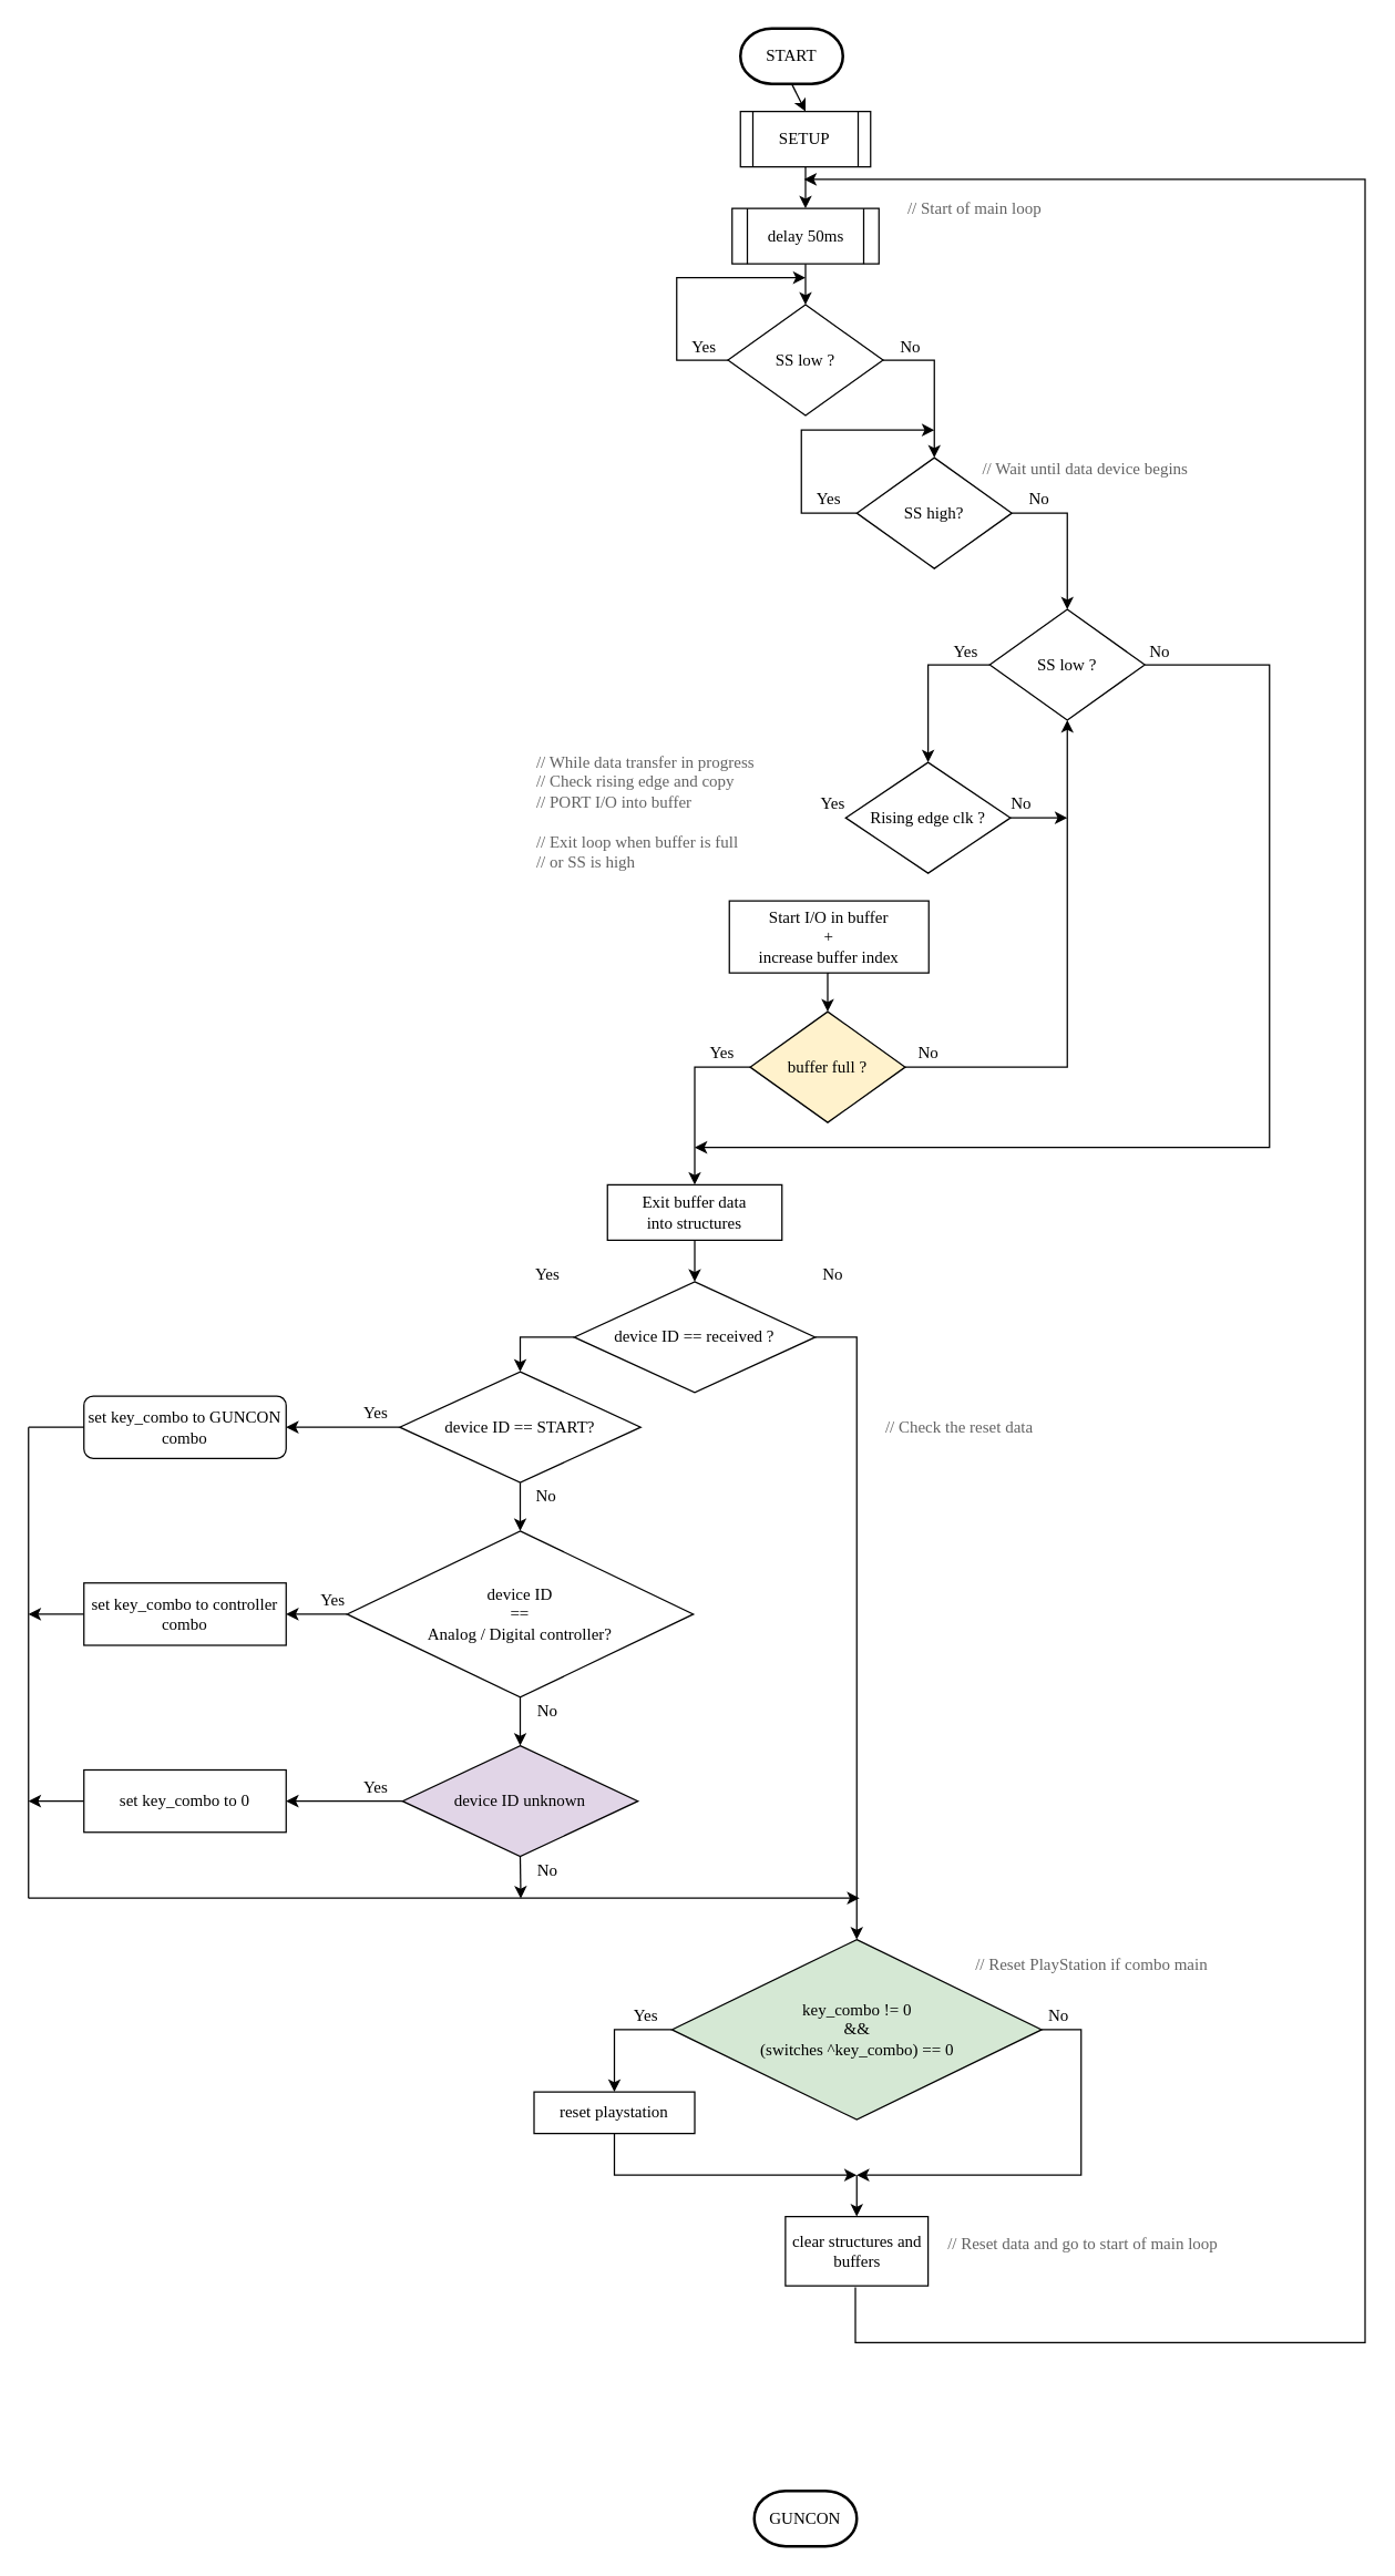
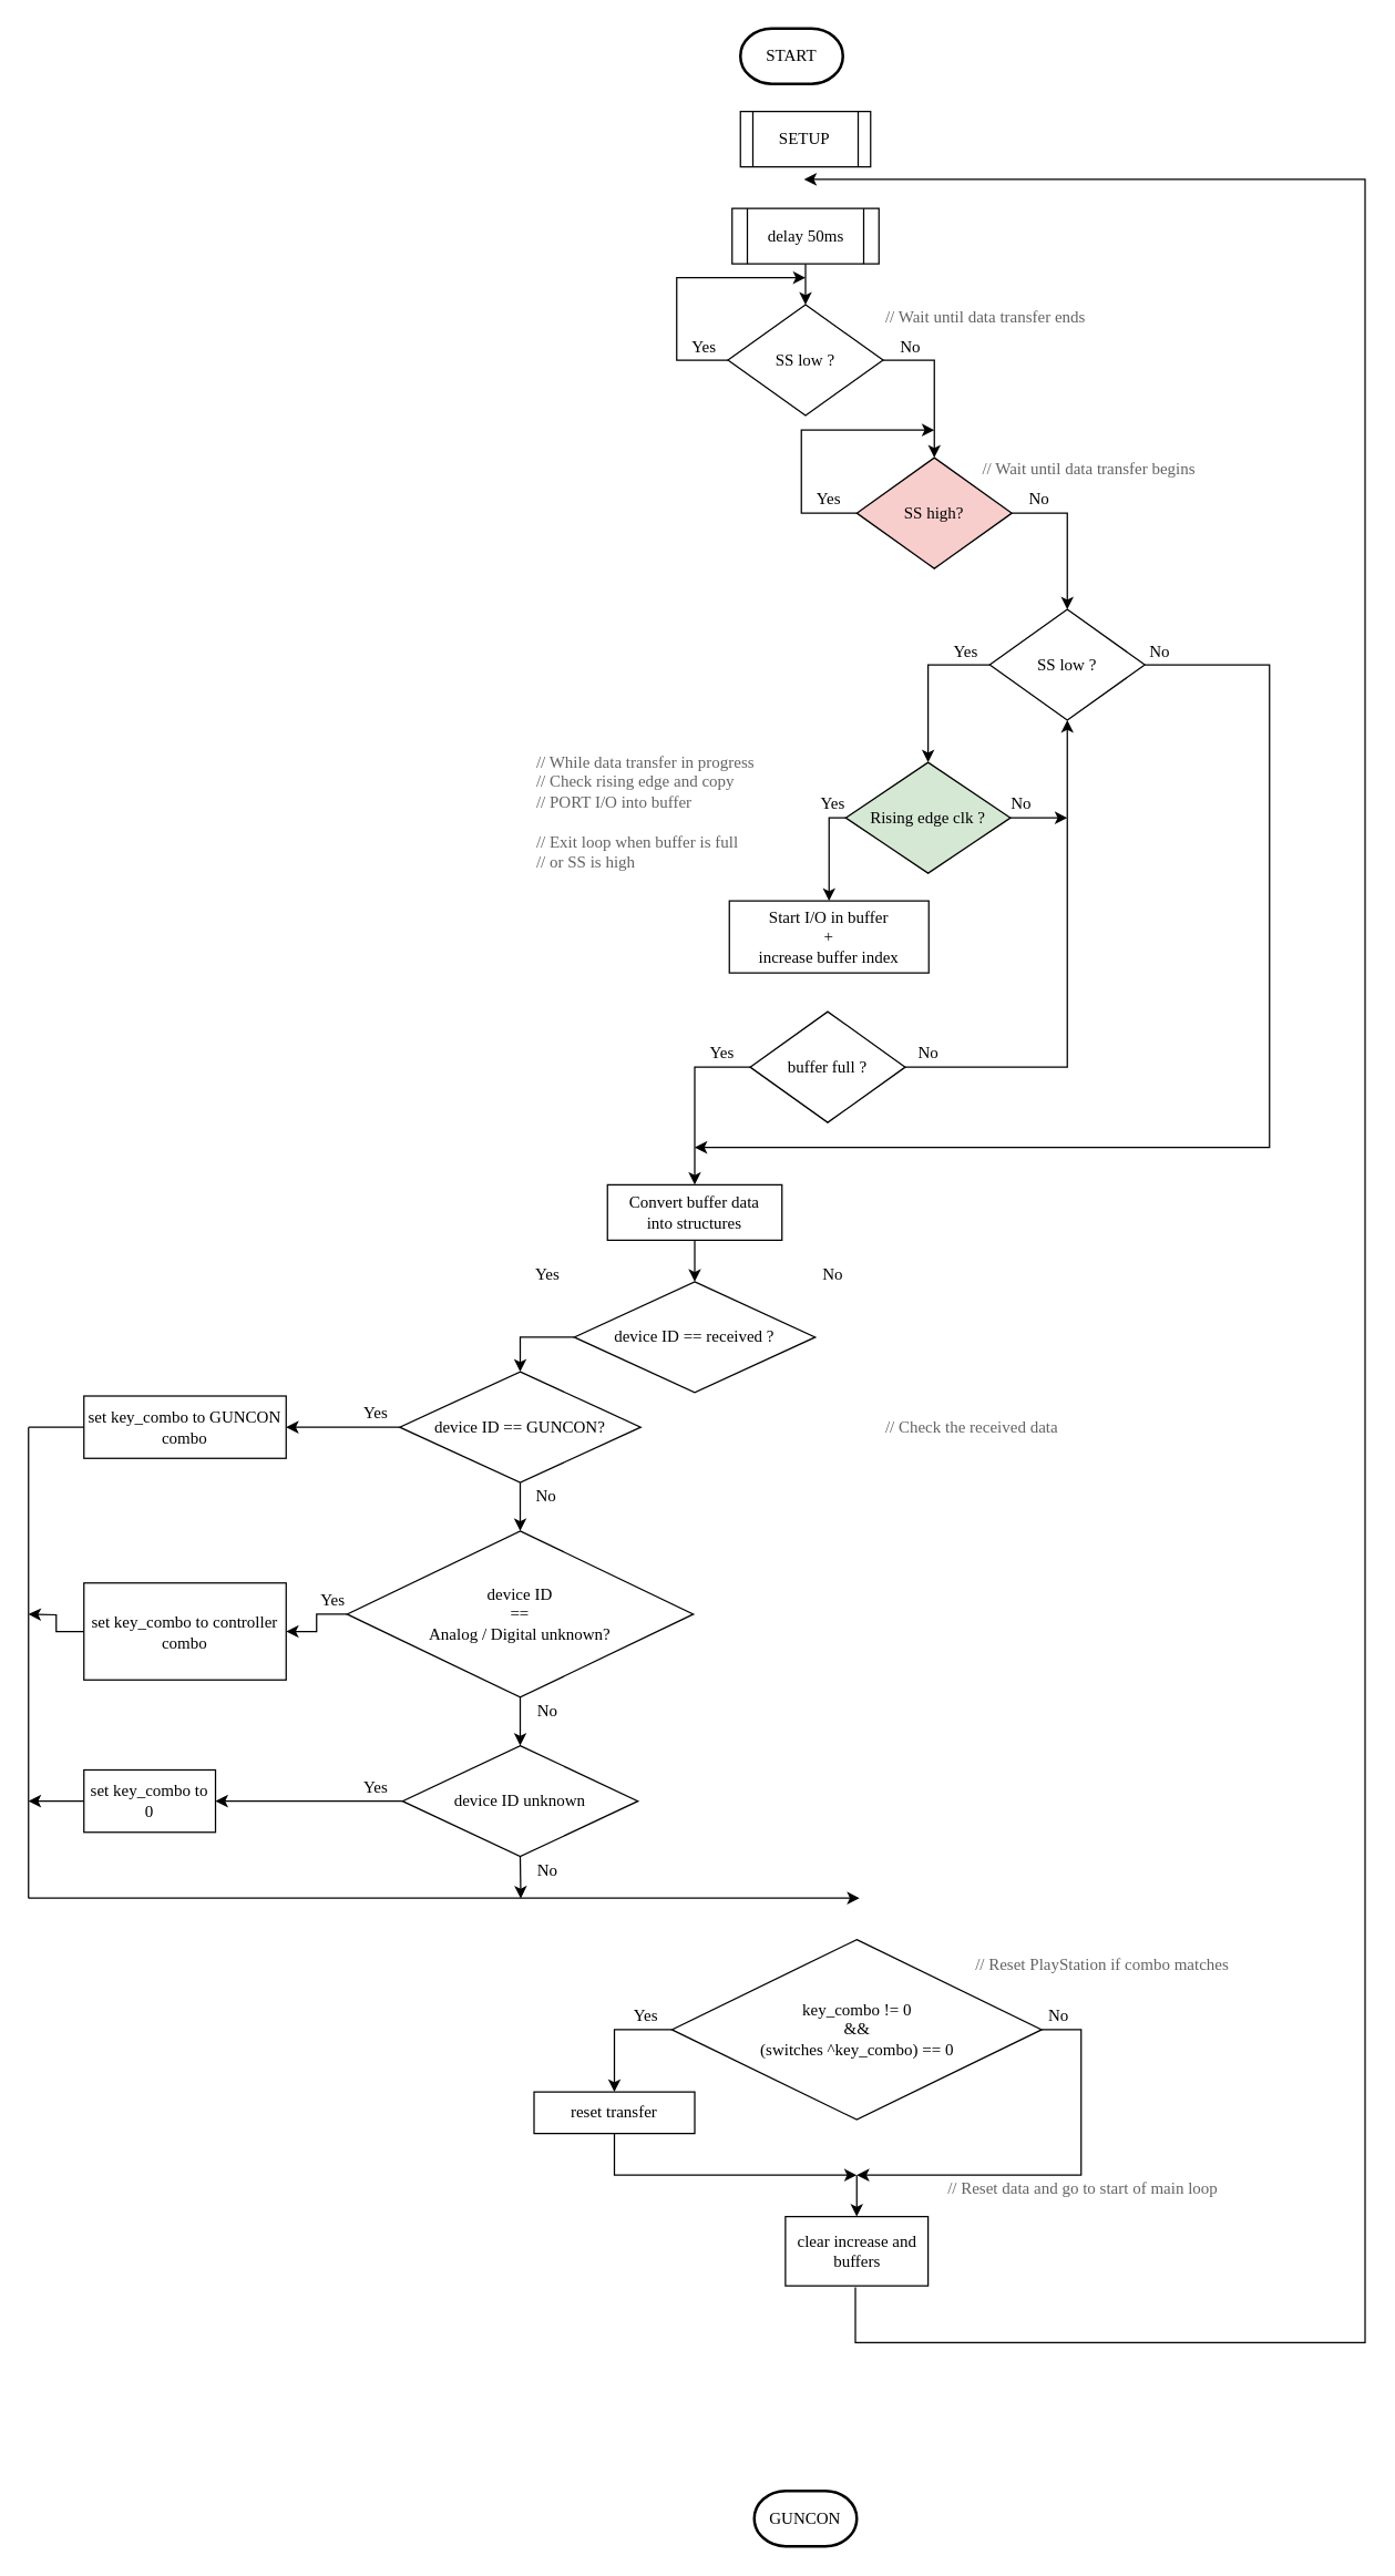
- <mxCell id="5" value="" style="endArrow=classic;html=1;exitX=0.5;exitY=1;exitDx=0;exitDy=0;exitPerimeter=0;entryX=0.5;entryY=0;entryDx=0;entryDy=0;fontFamily=Tahoma;verticalAlign=middle;align=center;" edge="1" parent="1" source="2" target="4"><mxGeometry width="50" height="50" relative="1" as="geometry"><mxPoint x="518" y="220" as="sourcePoint" /><mxPoint x="568" y="170" as="targetPoint" /></mxGeometry></mxCell>
- <mxCell id="3" style="edgeStyle=orthogonalEdgeStyle;rounded=0;orthogonalLoop=1;jettySize=auto;html=1;exitX=0.5;exitY=1;exitDx=0;exitDy=0;entryX=0.5;entryY=0;entryDx=0;entryDy=0;fontFamily=Tahoma;verticalAlign=middle;align=center;" edge="1" parent="1" source="4" target="7"><mxGeometry relative="1" as="geometry" /></mxCell>
- <mxCell id="82" value="&lt;font&gt;//&lt;/font&gt; Start of main loop" style="text;html=1;resizable=0;points=[];autosize=1;align=left;verticalAlign=top;spacingTop=-4;fontFamily=Tahoma;fontColor=#636363;" vertex="1" parent="1"><mxGeometry x="653" y="140" width="130" height="20" as="geometry" /></mxCell>
+ <mxCell id="75" value="&lt;font&gt;//&lt;/font&gt; Wait until data transfer ends" style="text;html=1;resizable=0;points=[];autosize=1;align=left;verticalAlign=top;spacingTop=-4;fontFamily=Tahoma;fontColor=#636363;" vertex="1" parent="1"><mxGeometry x="637" y="219" width="190" height="20" as="geometry" /></mxCell>
- <mxCell id="76" value="&lt;font&gt;//&lt;/font&gt; Wait until data device begins" style="text;html=1;resizable=0;points=[];autosize=1;align=left;verticalAlign=top;spacingTop=-4;fontFamily=Tahoma;fontColor=#636363;" vertex="1" parent="1"><mxGeometry x="707" y="328" width="190" height="20" as="geometry" /></mxCell>
+ <mxCell id="76" value="&lt;font&gt;//&lt;/font&gt; Wait until data transfer begins" style="text;html=1;resizable=0;points=[];autosize=1;align=left;verticalAlign=top;spacingTop=-4;fontFamily=Tahoma;fontColor=#636363;" vertex="1" parent="1"><mxGeometry x="707" y="328" width="190" height="20" as="geometry" /></mxCell>
- <mxCell id="14" value="SS high?" style="rhombus;whiteSpace=wrap;html=1;fontFamily=Tahoma;verticalAlign=middle;align=center;" vertex="1" parent="1"><mxGeometry x="618" y="330" width="112" height="80" as="geometry" /></mxCell>
+ <mxCell id="14" value="SS high?" style="rhombus;whiteSpace=wrap;html=1;fontFamily=Tahoma;verticalAlign=middle;align=center;fillColor=#f8cecc;" vertex="1" parent="1"><mxGeometry x="618" y="330" width="112" height="80" as="geometry" /></mxCell>
- <mxCell id="23" value="Rising edge clk ?" style="rhombus;whiteSpace=wrap;html=1;fontFamily=Tahoma;verticalAlign=middle;align=center;" vertex="1" parent="1"><mxGeometry x="610" y="550" width="119" height="80" as="geometry" /></mxCell>
+ <mxCell id="23" value="Rising edge clk ?" style="rhombus;whiteSpace=wrap;html=1;fontFamily=Tahoma;verticalAlign=middle;align=center;fillColor=#d5e8d4;" vertex="1" parent="1"><mxGeometry x="610" y="550" width="119" height="80" as="geometry" /></mxCell>
+ <mxCell id="21" style="edgeStyle=orthogonalEdgeStyle;rounded=0;orthogonalLoop=1;jettySize=auto;html=1;exitX=0;exitY=0.5;exitDx=0;exitDy=0;entryX=0.5;entryY=0;entryDx=0;entryDy=0;fontFamily=Tahoma;verticalAlign=middle;align=center;" edge="1" parent="1" source="23" target="27"><mxGeometry relative="1" as="geometry"><Array as="points"><mxPoint x="598" y="590" /></Array></mxGeometry></mxCell>
- <mxCell id="26" style="edgeStyle=orthogonalEdgeStyle;rounded=0;orthogonalLoop=1;jettySize=auto;html=1;exitX=0.5;exitY=1;exitDx=0;exitDy=0;entryX=0.5;entryY=0;entryDx=0;entryDy=0;fontFamily=Tahoma;verticalAlign=middle;align=center;" edge="1" parent="1" source="27" target="31"><mxGeometry relative="1" as="geometry" /></mxCell>
- <mxCell id="31" value="buffer full ?" style="rhombus;whiteSpace=wrap;html=1;fontFamily=Tahoma;verticalAlign=middle;align=center;fillColor=#fff2cc;" vertex="1" parent="1"><mxGeometry x="541" y="730" width="112" height="80" as="geometry" /></mxCell>
+ <mxCell id="31" value="buffer full ?" style="rhombus;whiteSpace=wrap;html=1;fontFamily=Tahoma;verticalAlign=middle;align=center;" vertex="1" parent="1"><mxGeometry x="541" y="730" width="112" height="80" as="geometry" /></mxCell>
- <mxCell id="34" value="&lt;div&gt;Exit buffer data&lt;/div&gt;&lt;div&gt;into structures&lt;br&gt;&lt;/div&gt;" style="rounded=0;whiteSpace=wrap;html=1;fontFamily=Tahoma;verticalAlign=middle;align=center;" vertex="1" parent="1"><mxGeometry x="438" y="855" width="126" height="40" as="geometry" /></mxCell>
+ <mxCell id="34" value="&lt;div&gt;Convert buffer data&lt;/div&gt;&lt;div&gt;into structures&lt;br&gt;&lt;/div&gt;" style="rounded=0;whiteSpace=wrap;html=1;fontFamily=Tahoma;verticalAlign=middle;align=center;" vertex="1" parent="1"><mxGeometry x="438" y="855" width="126" height="40" as="geometry" /></mxCell>
- <mxCell id="48" value="set key_combo to GUNCON combo" style="whiteSpace=wrap;html=1;fontFamily=Tahoma;verticalAlign=middle;align=center;rounded=1;" vertex="1" parent="1"><mxGeometry x="60" y="1007.5" width="146" height="45" as="geometry" /></mxCell>
+ <mxCell id="48" value="set key_combo to GUNCON combo" style="rounded=0;whiteSpace=wrap;html=1;fontFamily=Tahoma;verticalAlign=middle;align=center;" vertex="1" parent="1"><mxGeometry x="60" y="1007.5" width="146" height="45" as="geometry" /></mxCell>
- <mxCell id="41" value="device ID == START?" style="rhombus;whiteSpace=wrap;html=1;fontFamily=Tahoma;verticalAlign=middle;align=center;" vertex="1" parent="1"><mxGeometry x="288" y="990" width="174" height="80" as="geometry" /></mxCell>
+ <mxCell id="41" value="device ID == GUNCON?" style="rhombus;whiteSpace=wrap;html=1;fontFamily=Tahoma;verticalAlign=middle;align=center;" vertex="1" parent="1"><mxGeometry x="288" y="990" width="174" height="80" as="geometry" /></mxCell>
- <mxCell id="79" value="// Check the reset data" style="text;html=1;resizable=0;points=[];autosize=1;align=left;verticalAlign=top;spacingTop=-4;fontFamily=Tahoma;fontColor=#636363;" vertex="1" parent="1"><mxGeometry x="637" y="1020" width="160" height="20" as="geometry" /></mxCell>
+ <mxCell id="79" value="// Check the received data" style="text;html=1;resizable=0;points=[];autosize=1;align=left;verticalAlign=top;spacingTop=-4;fontFamily=Tahoma;fontColor=#636363;" vertex="1" parent="1"><mxGeometry x="637" y="1020" width="160" height="20" as="geometry" /></mxCell>
- <mxCell id="37" style="edgeStyle=orthogonalEdgeStyle;rounded=0;orthogonalLoop=1;jettySize=auto;html=1;exitX=1;exitY=0.5;exitDx=0;exitDy=0;entryX=0.5;entryY=0;entryDx=0;entryDy=0;fontFamily=Tahoma;verticalAlign=middle;align=center;" edge="1" parent="1" source="38" target="55"><mxGeometry relative="1" as="geometry" /></mxCell>
- <mxCell id="50" value="set key_combo to controller combo" style="rounded=0;whiteSpace=wrap;html=1;fontFamily=Tahoma;verticalAlign=middle;align=center;" vertex="1" parent="1"><mxGeometry x="60" y="1142.5" width="146" height="45" as="geometry" /></mxCell>
+ <mxCell id="50" value="set key_combo to controller combo" style="rounded=0;whiteSpace=wrap;html=1;fontFamily=Tahoma;verticalAlign=middle;align=center;" vertex="1" parent="1"><mxGeometry x="60" y="1142.5" width="146" height="70" as="geometry" /></mxCell>
- <mxCell id="44" value="&lt;div&gt;device ID &lt;br&gt;&lt;/div&gt;&lt;div&gt;== &lt;br&gt;&lt;/div&gt;&lt;div&gt;Analog / Digital controller?&lt;/div&gt;" style="rhombus;whiteSpace=wrap;html=1;fontFamily=Tahoma;verticalAlign=middle;align=center;" vertex="1" parent="1"><mxGeometry x="250" y="1105" width="250" height="120" as="geometry" /></mxCell>
+ <mxCell id="44" value="&lt;div&gt;device ID &lt;br&gt;&lt;/div&gt;&lt;div&gt;== &lt;br&gt;&lt;/div&gt;&lt;div&gt;Analog / Digital unknown?&lt;/div&gt;" style="rhombus;whiteSpace=wrap;html=1;fontFamily=Tahoma;verticalAlign=middle;align=center;" vertex="1" parent="1"><mxGeometry x="250" y="1105" width="250" height="120" as="geometry" /></mxCell>
- <mxCell id="52" value="set key_combo to 0" style="rounded=0;whiteSpace=wrap;html=1;fontFamily=Tahoma;verticalAlign=middle;align=center;" vertex="1" parent="1"><mxGeometry x="60" y="1277.5" width="146" height="45" as="geometry" /></mxCell>
+ <mxCell id="52" value="set key_combo to 0" style="rounded=0;whiteSpace=wrap;html=1;fontFamily=Tahoma;verticalAlign=middle;align=center;" vertex="1" parent="1"><mxGeometry x="60" y="1277.5" width="95" height="45" as="geometry" /></mxCell>
- <mxCell id="47" value="&lt;div&gt;device ID unknown&lt;br&gt;&lt;/div&gt;" style="rhombus;whiteSpace=wrap;html=1;fontFamily=Tahoma;verticalAlign=middle;align=center;fillColor=#e1d5e7;" vertex="1" parent="1"><mxGeometry x="290" y="1260" width="170" height="80" as="geometry" /></mxCell>
+ <mxCell id="47" value="&lt;div&gt;device ID unknown&lt;br&gt;&lt;/div&gt;" style="rhombus;whiteSpace=wrap;html=1;fontFamily=Tahoma;verticalAlign=middle;align=center;" vertex="1" parent="1"><mxGeometry x="290" y="1260" width="170" height="80" as="geometry" /></mxCell>
- <mxCell id="80" value="&lt;div&gt;// Reset PlayStation if combo main&lt;/div&gt;&lt;div&gt;&lt;br&gt;&lt;/div&gt;" style="text;html=1;resizable=0;points=[];autosize=1;align=left;verticalAlign=top;spacingTop=-4;fontFamily=Tahoma;fontColor=#636363;" vertex="1" parent="1"><mxGeometry x="702" y="1408" width="230" height="30" as="geometry" /></mxCell>
+ <mxCell id="80" value="&lt;div&gt;// Reset PlayStation if combo matches&lt;/div&gt;&lt;div&gt;&lt;br&gt;&lt;/div&gt;" style="text;html=1;resizable=0;points=[];autosize=1;align=left;verticalAlign=top;spacingTop=-4;fontFamily=Tahoma;fontColor=#636363;" vertex="1" parent="1"><mxGeometry x="702" y="1408" width="230" height="30" as="geometry" /></mxCell>
- <mxCell id="55" value="&lt;div&gt;key_combo != 0&lt;/div&gt;&lt;div&gt;&amp;amp;&amp;amp;&lt;/div&gt;&lt;div&gt;(switches ^key_combo) == 0&lt;br&gt;&lt;/div&gt;" style="rhombus;whiteSpace=wrap;html=1;fontFamily=Tahoma;verticalAlign=middle;align=center;fillColor=#d5e8d4;" vertex="1" parent="1"><mxGeometry x="484.5" y="1400" width="267" height="130" as="geometry" /></mxCell>
+ <mxCell id="55" value="&lt;div&gt;key_combo != 0&lt;/div&gt;&lt;div&gt;&amp;amp;&amp;amp;&lt;/div&gt;&lt;div&gt;(switches ^key_combo) == 0&lt;br&gt;&lt;/div&gt;" style="rhombus;whiteSpace=wrap;html=1;fontFamily=Tahoma;verticalAlign=middle;align=center;" vertex="1" parent="1"><mxGeometry x="484.5" y="1400" width="267" height="130" as="geometry" /></mxCell>
- <mxCell id="60" value="reset playstation" style="rounded=0;whiteSpace=wrap;html=1;fontFamily=Tahoma;verticalAlign=middle;align=center;" vertex="1" parent="1"><mxGeometry x="385" y="1510" width="116" height="30" as="geometry" /></mxCell>
+ <mxCell id="60" value="reset transfer" style="rounded=0;whiteSpace=wrap;html=1;fontFamily=Tahoma;verticalAlign=middle;align=center;" vertex="1" parent="1"><mxGeometry x="385" y="1510" width="116" height="30" as="geometry" /></mxCell>
- <mxCell id="62" value="clear structures and buffers" style="rounded=0;whiteSpace=wrap;html=1;fontFamily=Tahoma;verticalAlign=middle;align=center;" vertex="1" parent="1"><mxGeometry x="566.5" y="1600" width="103" height="50" as="geometry" /></mxCell>
+ <mxCell id="62" value="clear increase and buffers" style="rounded=0;whiteSpace=wrap;html=1;fontFamily=Tahoma;verticalAlign=middle;align=center;" vertex="1" parent="1"><mxGeometry x="566.5" y="1600" width="103" height="50" as="geometry" /></mxCell>
- <mxCell id="81" value="&lt;div&gt;// Reset data and go to start of main loop&lt;br&gt;&lt;/div&gt;&lt;div&gt;&lt;br&gt;&lt;/div&gt;" style="text;html=1;resizable=0;points=[];autosize=1;align=left;verticalAlign=top;spacingTop=-4;fontFamily=Tahoma;fontColor=#636363;" vertex="1" parent="1"><mxGeometry x="682" y="1610" width="250" height="30" as="geometry" /></mxCell>
+ <mxCell id="81" value="&lt;div&gt;// Reset data and go to start of main loop&lt;br&gt;&lt;/div&gt;&lt;div&gt;&lt;br&gt;&lt;/div&gt;" style="text;html=1;resizable=0;points=[];autosize=1;align=left;verticalAlign=top;spacingTop=-4;fontFamily=Tahoma;fontColor=#636363;" vertex="1" parent="1"><mxGeometry x="682" y="1570" width="250" height="30" as="geometry" /></mxCell>
